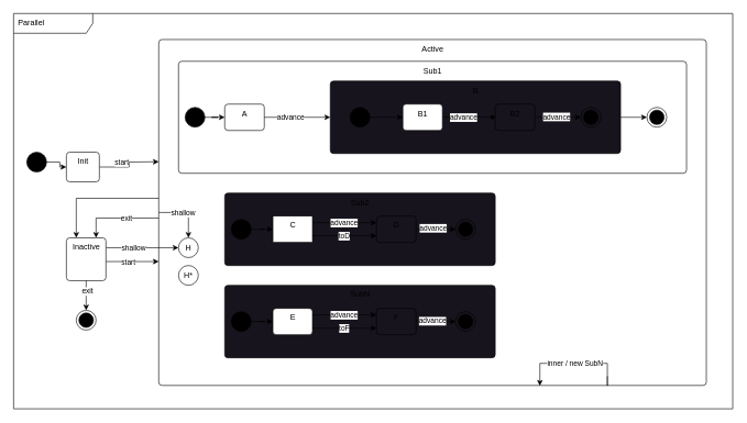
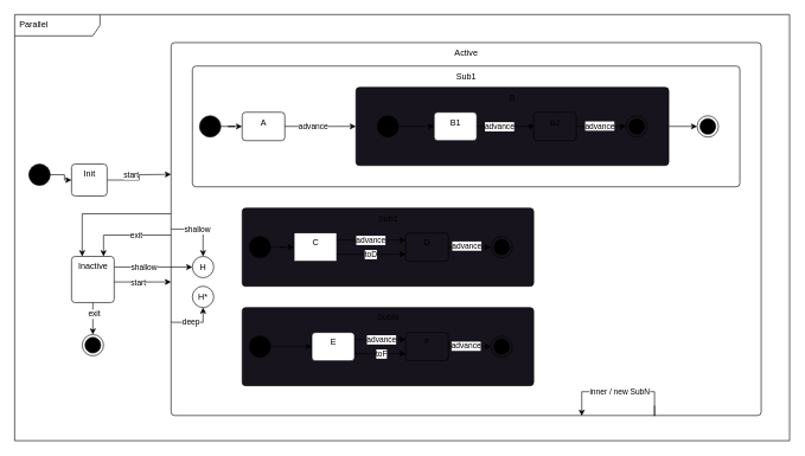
+ <mxCell id="63" style="edgeStyle=orthogonalEdgeStyle;rounded=0;orthogonalLoop=1;jettySize=auto;html=1;exitX=0;exitY=0.75;exitDx=0;exitDy=0;entryX=0.5;entryY=1;entryDx=0;entryDy=0;" parent="9" source="10" target="58" edge="1"><mxGeometry relative="1" as="geometry"><Array as="points"><mxPoint x="45" y="393" /></Array></mxGeometry></mxCell>
+ <mxCell id="64" value="deep" style="edgeLabel;html=1;align=center;verticalAlign=middle;resizable=0;points=[];" parent="63" vertex="1" connectable="0"><mxGeometry x="-0.135" y="-1" relative="1" as="geometry"><mxPoint y="-2" as="offset" /></mxGeometry></mxCell>
- <mxCell id="35" value="E" style="html=1;align=center;verticalAlign=top;rounded=1;absoluteArcSize=1;arcSize=10;dashed=0;" parent="31" vertex="1"><mxGeometry x="73" y="35" width="60" height="40" as="geometry" /></mxCell>
+ <mxCell id="35" value="E" style="html=1;align=center;verticalAlign=top;rounded=1;absoluteArcSize=1;arcSize=10;dashed=0;" parent="31" vertex="1"><mxGeometry x="98" y="35" width="60" height="40" as="geometry" /></mxCell>
